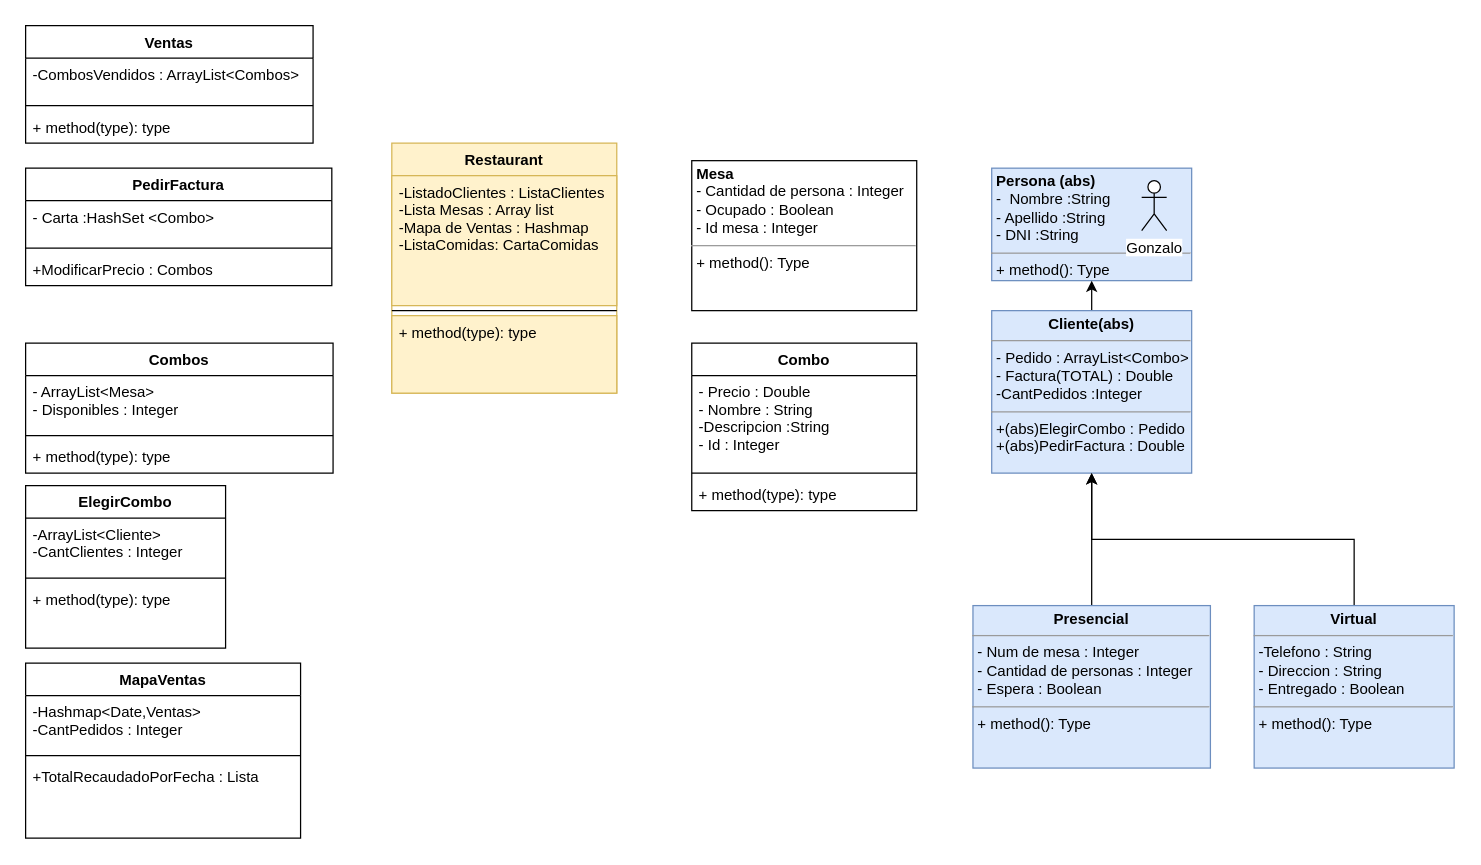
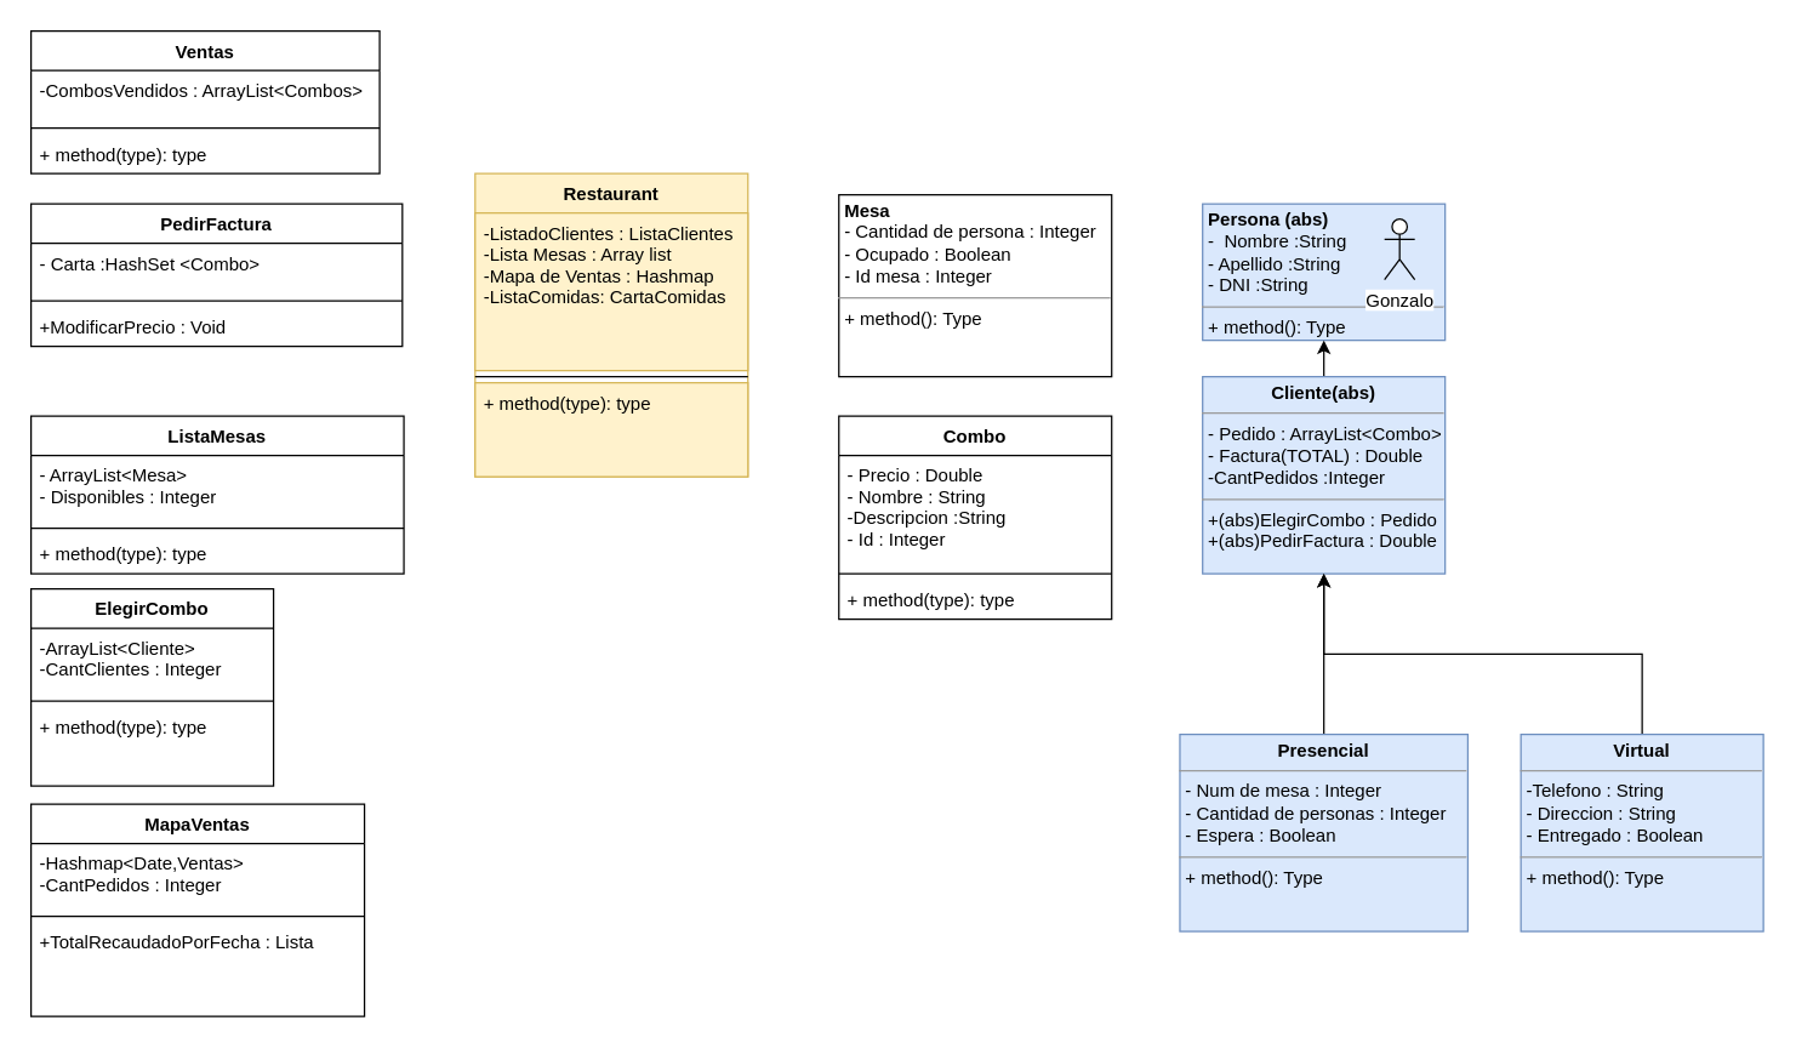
- <mxCell id="38" value="+ModificarPrecio : Combos" style="text;align=left;verticalAlign=top;spacingLeft=4;spacingRight=4;overflow=hidden;rotatable=0;points=[[0,0.5],[1,0.5]];portConstraint=eastwest;" vertex="1" parent="35"><mxGeometry y="68" width="245" height="26" as="geometry" /></mxCell>
+ <mxCell id="38" value="+ModificarPrecio : Void" style="text;align=left;verticalAlign=top;spacingLeft=4;spacingRight=4;overflow=hidden;rotatable=0;points=[[0,0.5],[1,0.5]];portConstraint=eastwest;" vertex="1" parent="35"><mxGeometry y="68" width="245" height="26" as="geometry" /></mxCell>
- <mxCell id="10" value="Combos" style="swimlane;fontStyle=1;align=center;verticalAlign=top;childLayout=stackLayout;horizontal=1;startSize=26;horizontalStack=0;resizeParent=1;resizeParentMax=0;resizeLast=0;collapsible=1;marginBottom=0;" vertex="1" parent="1"><mxGeometry x="20" y="274" width="246" height="104" as="geometry"><mxRectangle x="-550" y="160" width="110" height="26" as="alternateBounds" /></mxGeometry></mxCell>
+ <mxCell id="10" value="ListaMesas" style="swimlane;fontStyle=1;align=center;verticalAlign=top;childLayout=stackLayout;horizontal=1;startSize=26;horizontalStack=0;resizeParent=1;resizeParentMax=0;resizeLast=0;collapsible=1;marginBottom=0;" vertex="1" parent="1"><mxGeometry x="20" y="274" width="246" height="104" as="geometry"><mxRectangle x="-550" y="160" width="110" height="26" as="alternateBounds" /></mxGeometry></mxCell>
